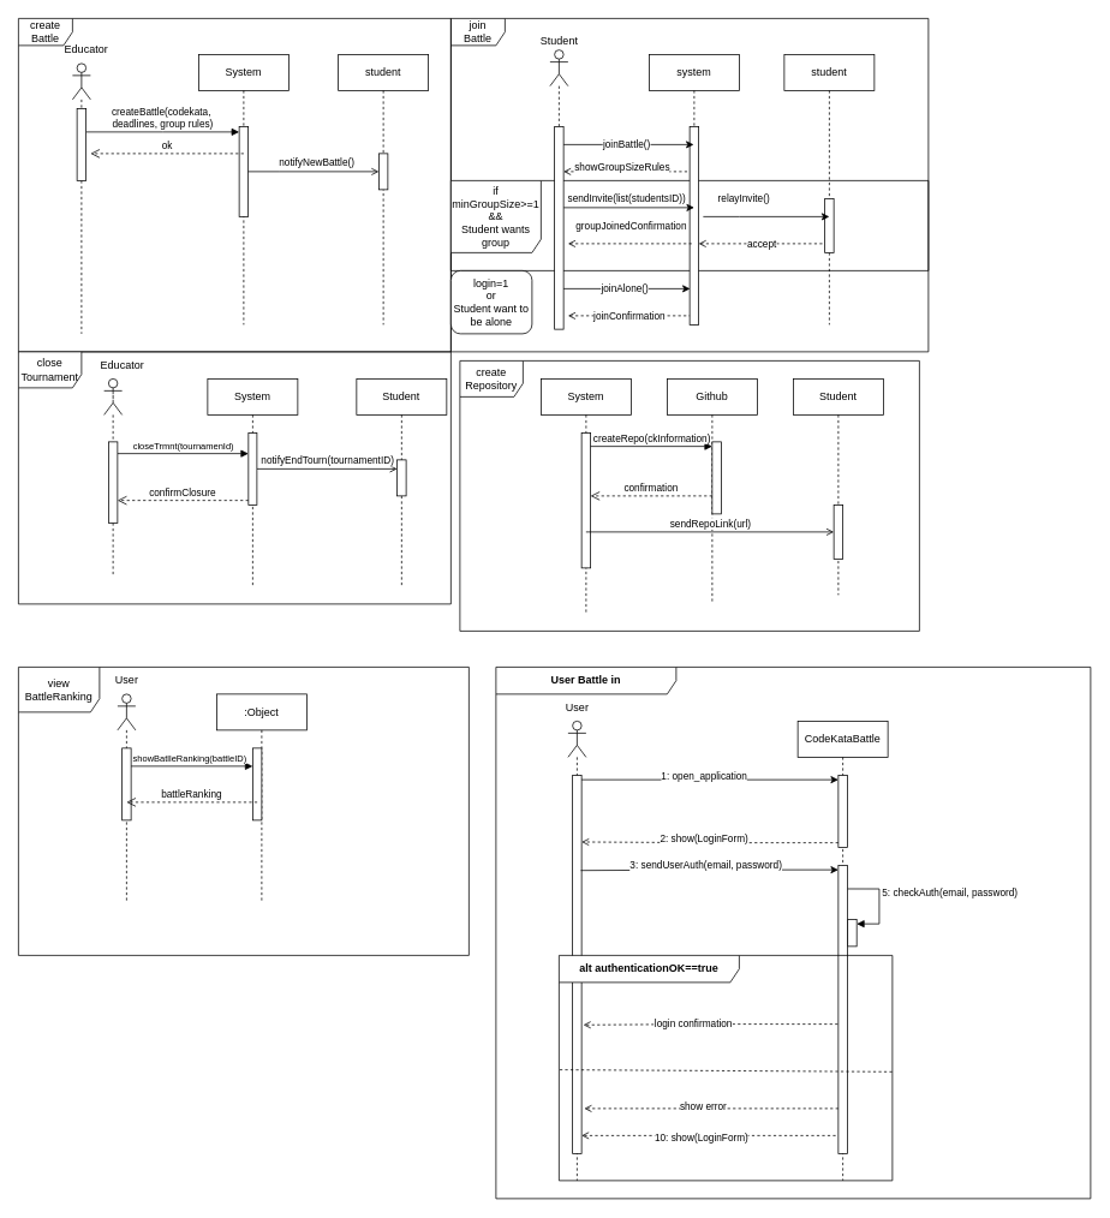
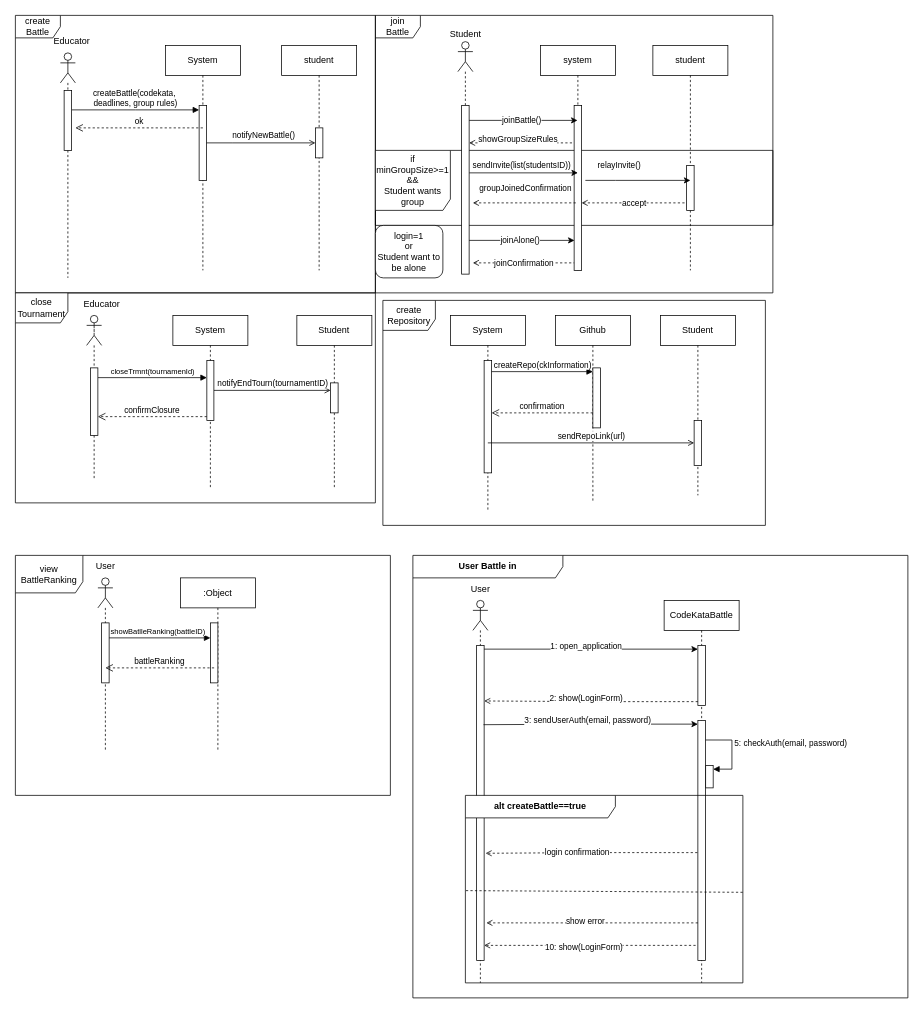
- <mxCell id="83" value="&lt;b&gt;alt authenticationOK==true&lt;br&gt;&lt;/b&gt;" style="shape=umlFrame;whiteSpace=wrap;html=1;pointerEvents=0;width=200;height=30;" vertex="1" parent="1"><mxGeometry x="620" y="1060" width="370" height="250" as="geometry" /></mxCell>
+ <mxCell id="83" value="&lt;b&gt;alt createBattle==true&lt;br&gt;&lt;/b&gt;" style="shape=umlFrame;whiteSpace=wrap;html=1;pointerEvents=0;width=200;height=30;" vertex="1" parent="1"><mxGeometry x="620" y="1060" width="370" height="250" as="geometry" /></mxCell>
